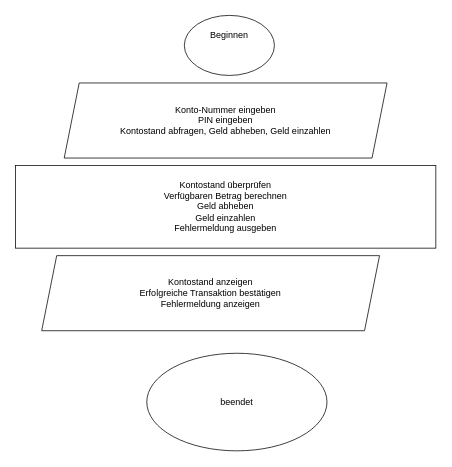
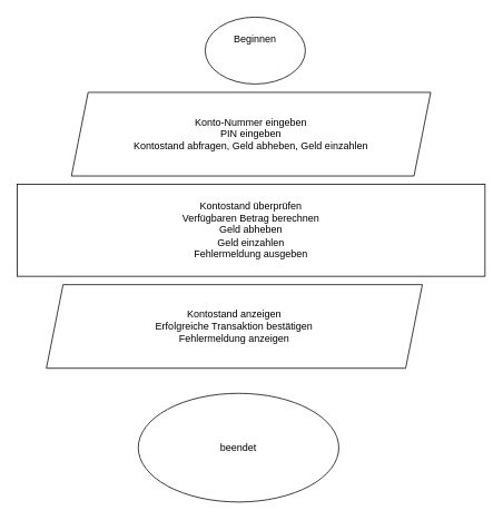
- <mxCell id="6" value="beendet" style="ellipse;whiteSpace=wrap;html=1;" vertex="1" parent="1"><mxGeometry x="195" y="470" width="240" height="130" as="geometry" /></mxCell>
+ <mxCell id="6" value="beendet" style="ellipse;whiteSpace=wrap;html=1;" vertex="1" parent="1"><mxGeometry x="165" y="470" width="240" height="130" as="geometry" /></mxCell>
